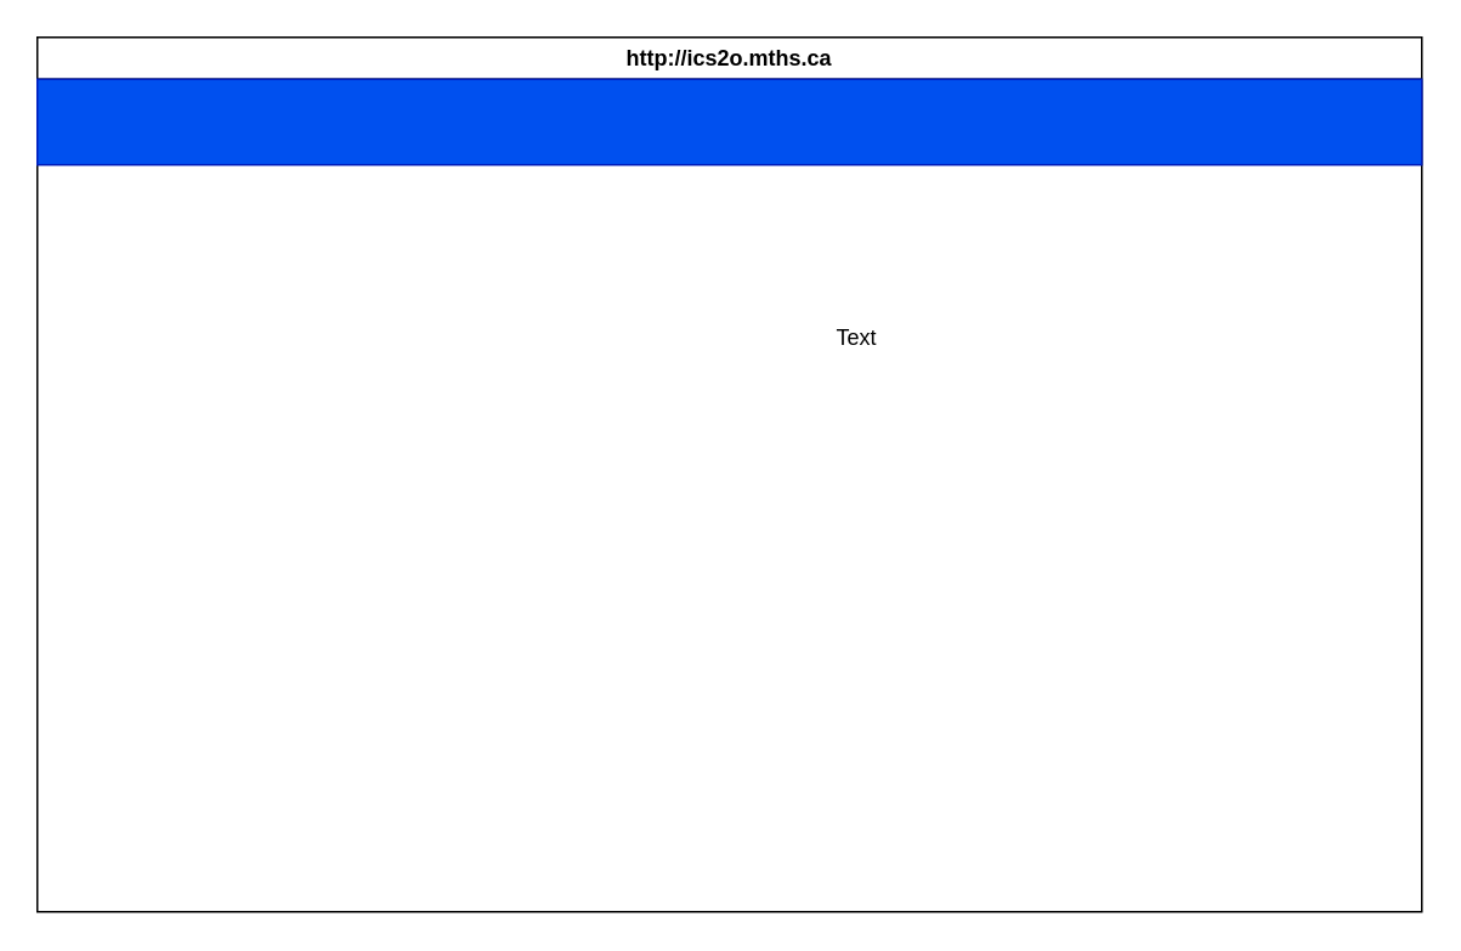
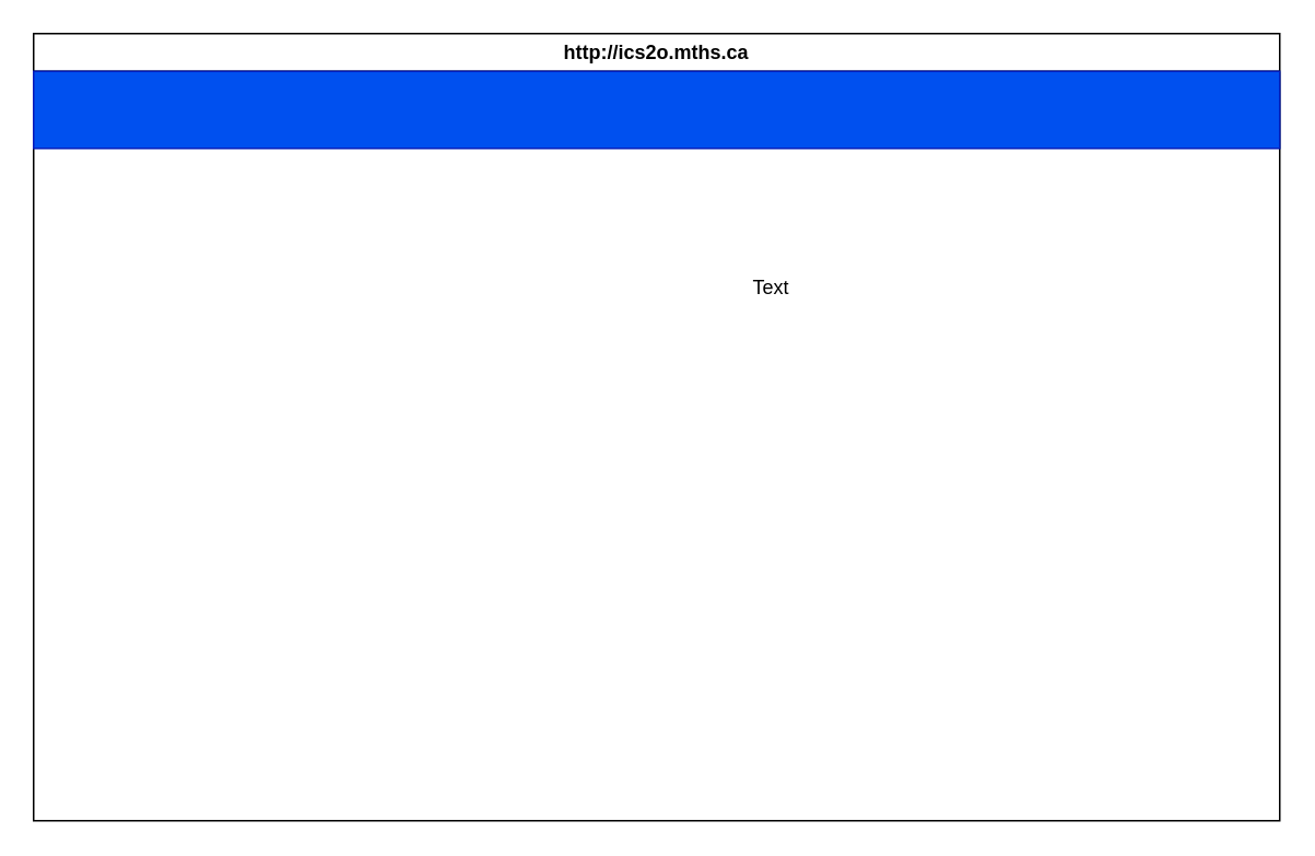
- <mxCell id="4" value="Text" style="text;html=1;strokeColor=none;fillColor=none;align=center;verticalAlign=middle;whiteSpace=wrap;rounded=0;" vertex="1" parent="1"><mxGeometry x="440" y="170" width="60" height="30" as="geometry" /></mxCell>
+ <mxCell id="4" value="Text" style="text;html=1;strokeColor=none;fillColor=none;align=center;verticalAlign=middle;whiteSpace=wrap;rounded=0;" vertex="1" parent="1"><mxGeometry x="440" y="160" width="60" height="30" as="geometry" /></mxCell>
